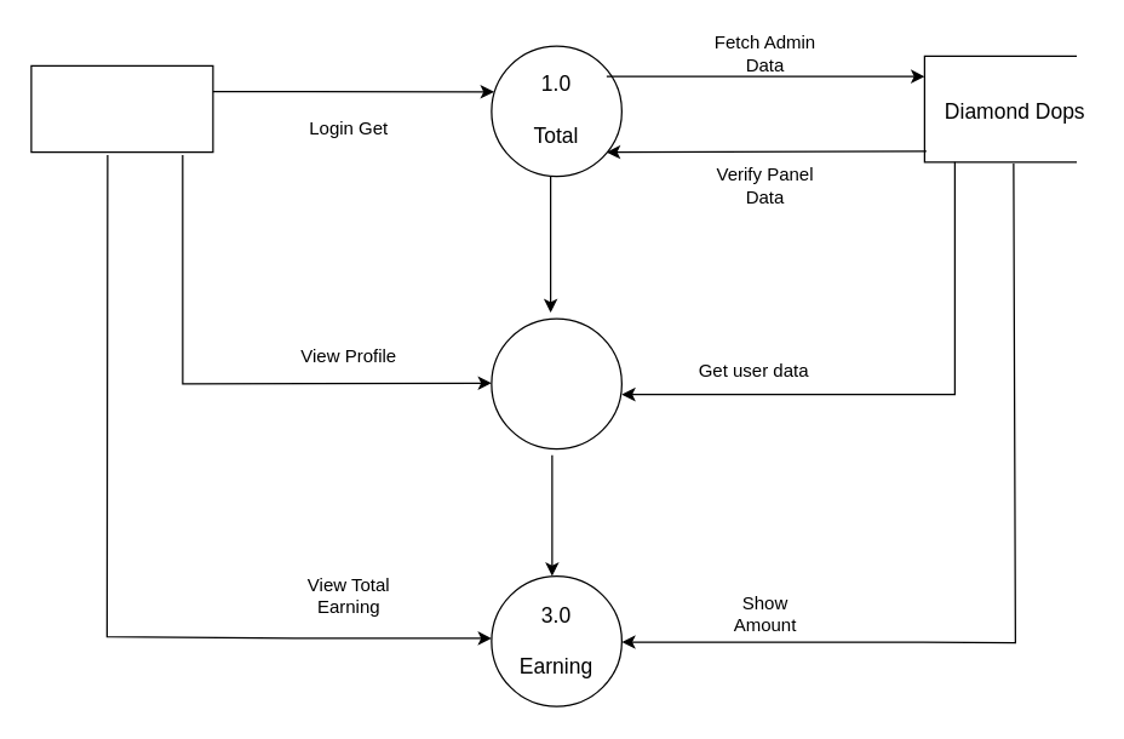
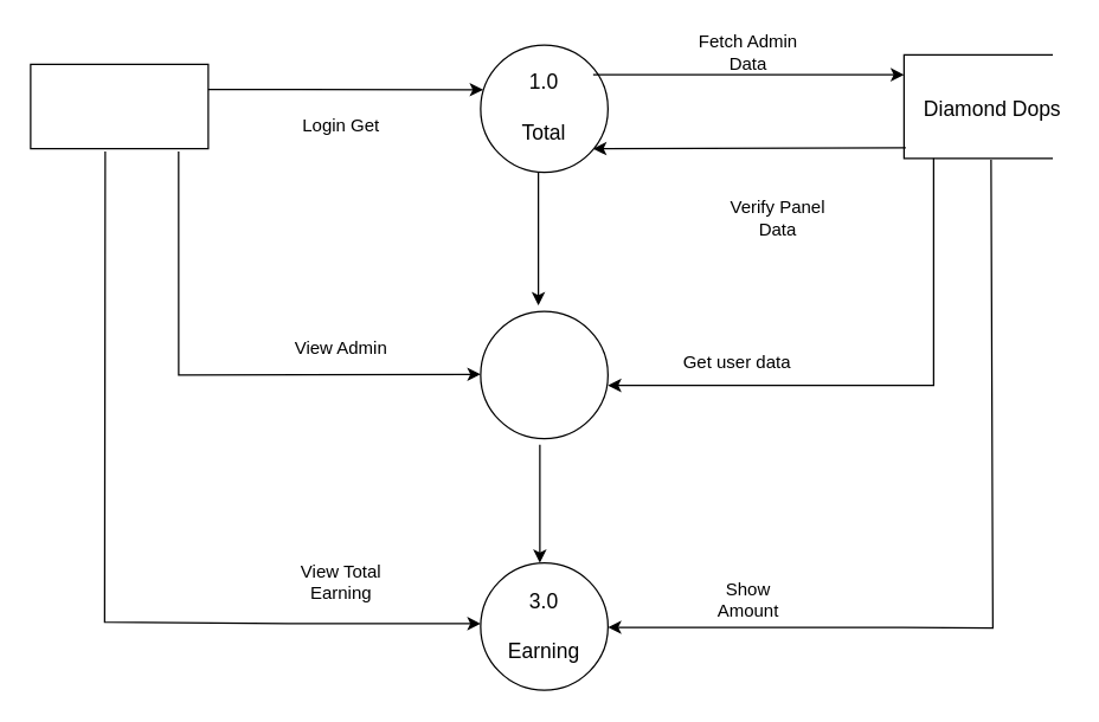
- <mxCell id="19" value="Verify Panel Data" style="text;html=1;align=center;verticalAlign=middle;whiteSpace=wrap;rounded=0;" vertex="1" parent="1"><mxGeometry x="470" y="106.5" width="70" height="30" as="geometry" /></mxCell>
+ <mxCell id="19" value="Verify Panel Data" style="text;html=1;align=center;verticalAlign=middle;whiteSpace=wrap;rounded=0;" vertex="1" parent="1"><mxGeometry x="490" y="131.5" width="70" height="30" as="geometry" /></mxCell>
- <mxCell id="22" value="View Profile" style="text;html=1;align=center;verticalAlign=middle;whiteSpace=wrap;rounded=0;" vertex="1" parent="1"><mxGeometry x="185" y="220" width="90" height="30" as="geometry" /></mxCell>
+ <mxCell id="22" value="View Admin" style="text;html=1;align=center;verticalAlign=middle;whiteSpace=wrap;rounded=0;" vertex="1" parent="1"><mxGeometry x="185" y="220" width="90" height="30" as="geometry" /></mxCell>
